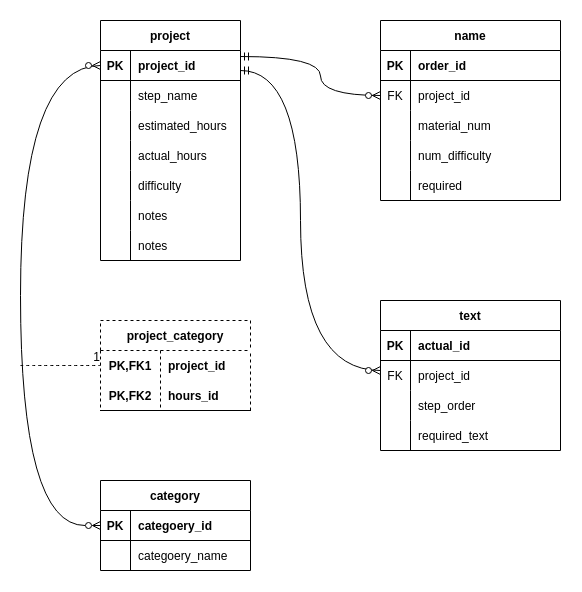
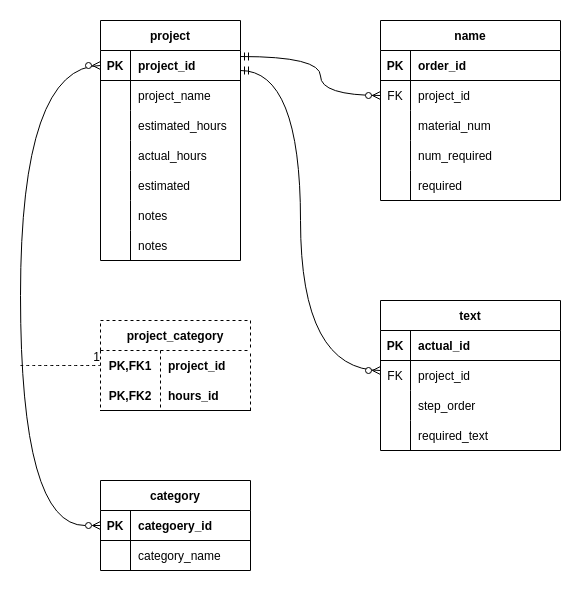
- <mxCell id="8" value="step_name" style="shape=partialRectangle;connectable=0;fillColor=none;top=0;left=0;bottom=0;right=0;align=left;spacingLeft=6;overflow=hidden;" vertex="1" parent="6"><mxGeometry x="30" width="110" height="30" as="geometry"><mxRectangle width="110" height="30" as="alternateBounds" /></mxGeometry></mxCell>
+ <mxCell id="8" value="project_name" style="shape=partialRectangle;connectable=0;fillColor=none;top=0;left=0;bottom=0;right=0;align=left;spacingLeft=6;overflow=hidden;" vertex="1" parent="6"><mxGeometry x="30" width="110" height="30" as="geometry"><mxRectangle width="110" height="30" as="alternateBounds" /></mxGeometry></mxCell>
- <mxCell id="36" value="num_difficulty" style="shape=partialRectangle;connectable=0;fillColor=none;top=0;left=0;bottom=0;right=0;align=left;spacingLeft=6;overflow=hidden;" vertex="1" parent="34"><mxGeometry x="30" width="150" height="30" as="geometry"><mxRectangle width="150" height="30" as="alternateBounds" /></mxGeometry></mxCell>
+ <mxCell id="36" value="num_required" style="shape=partialRectangle;connectable=0;fillColor=none;top=0;left=0;bottom=0;right=0;align=left;spacingLeft=6;overflow=hidden;" vertex="1" parent="34"><mxGeometry x="30" width="150" height="30" as="geometry"><mxRectangle width="150" height="30" as="alternateBounds" /></mxGeometry></mxCell>
- <mxCell id="17" value="difficulty" style="shape=partialRectangle;connectable=0;fillColor=none;top=0;left=0;bottom=0;right=0;align=left;spacingLeft=6;overflow=hidden;" vertex="1" parent="15"><mxGeometry x="30" width="110" height="30" as="geometry"><mxRectangle width="110" height="30" as="alternateBounds" /></mxGeometry></mxCell>
+ <mxCell id="17" value="estimated" style="shape=partialRectangle;connectable=0;fillColor=none;top=0;left=0;bottom=0;right=0;align=left;spacingLeft=6;overflow=hidden;" vertex="1" parent="15"><mxGeometry x="30" width="110" height="30" as="geometry"><mxRectangle width="110" height="30" as="alternateBounds" /></mxGeometry></mxCell>
- <mxCell id="59" value="categoery_name" style="shape=partialRectangle;connectable=0;fillColor=none;top=0;left=0;bottom=0;right=0;align=left;spacingLeft=6;overflow=hidden;strokeColor=default;" vertex="1" parent="57"><mxGeometry x="30" width="120" height="30" as="geometry"><mxRectangle width="120" height="30" as="alternateBounds" /></mxGeometry></mxCell>
+ <mxCell id="59" value="category_name" style="shape=partialRectangle;connectable=0;fillColor=none;top=0;left=0;bottom=0;right=0;align=left;spacingLeft=6;overflow=hidden;strokeColor=default;" vertex="1" parent="57"><mxGeometry x="30" width="120" height="30" as="geometry"><mxRectangle width="120" height="30" as="alternateBounds" /></mxGeometry></mxCell>
